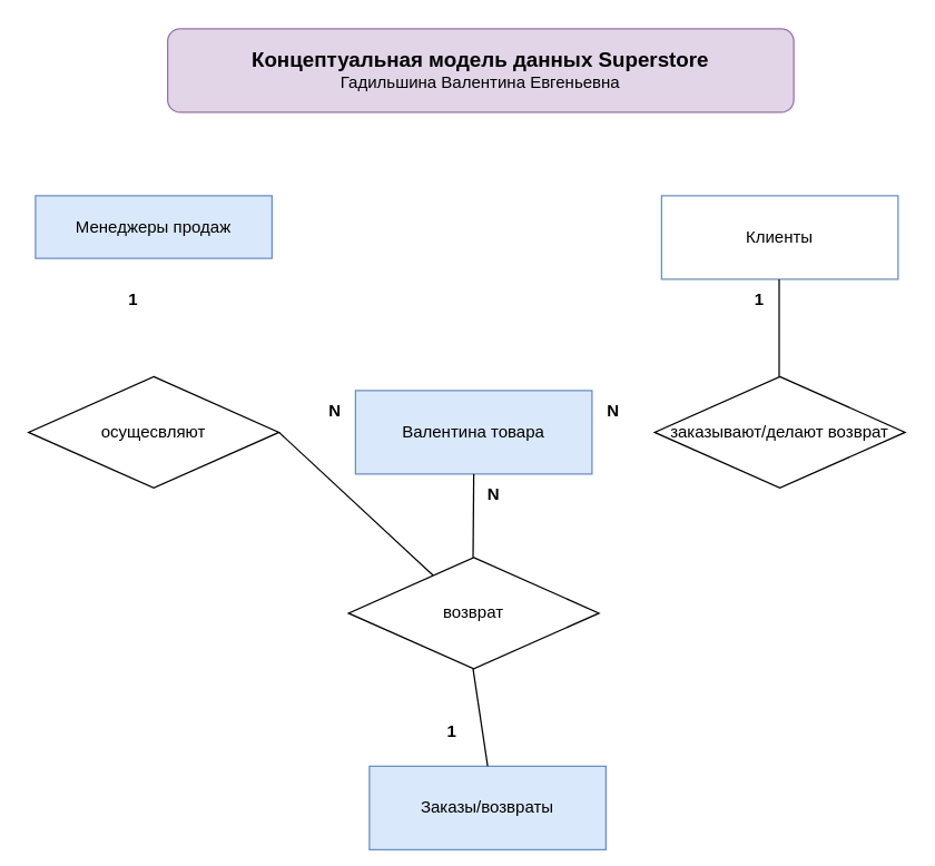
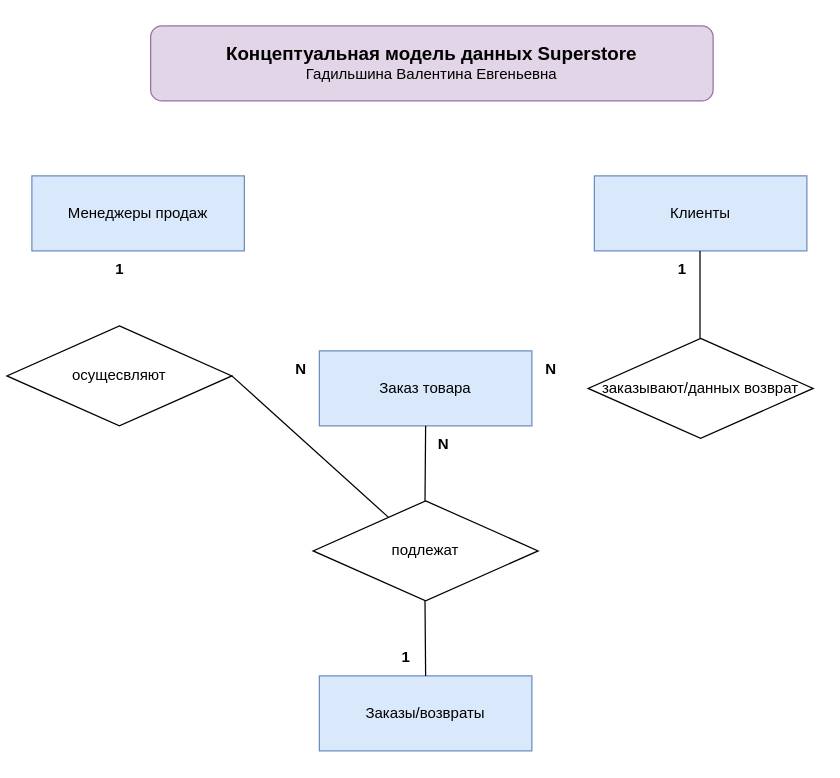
- <mxCell id="2" value="Менеджеры продаж" style="rounded=0;whiteSpace=wrap;html=1;fillColor=#dae8fc;strokeColor=#6c8ebf;" vertex="1" parent="1"><mxGeometry x="25" y="140" width="170" height="45" as="geometry" /></mxCell>
+ <mxCell id="2" value="Менеджеры продаж" style="rounded=0;whiteSpace=wrap;html=1;fillColor=#dae8fc;strokeColor=#6c8ebf;" vertex="1" parent="1"><mxGeometry x="25" y="140" width="170" height="60" as="geometry" /></mxCell>
- <mxCell id="3" value="Клиенты" style="rounded=0;whiteSpace=wrap;html=1;fillColor=#ffffff;strokeColor=#6c8ebf;" vertex="1" parent="1"><mxGeometry x="475" y="140" width="170" height="60" as="geometry" /></mxCell>
+ <mxCell id="3" value="Клиенты" style="rounded=0;whiteSpace=wrap;html=1;fillColor=#dae8fc;strokeColor=#6c8ebf;" vertex="1" parent="1"><mxGeometry x="475" y="140" width="170" height="60" as="geometry" /></mxCell>
- <mxCell id="4" value="осущесвляют" style="rhombus;whiteSpace=wrap;html=1;" vertex="1" parent="1"><mxGeometry x="20" y="270" width="180" height="80" as="geometry" /></mxCell>
+ <mxCell id="4" value="осущесвляют" style="rhombus;whiteSpace=wrap;html=1;" vertex="1" parent="1"><mxGeometry x="5" y="260" width="180" height="80" as="geometry" /></mxCell>
- <mxCell id="8" value="Валентина товара" style="rounded=0;whiteSpace=wrap;html=1;fillColor=#dae8fc;strokeColor=#6c8ebf;" vertex="1" parent="1"><mxGeometry x="255" y="280" width="170" height="60" as="geometry" /></mxCell>
+ <mxCell id="8" value="Заказ товара" style="rounded=0;whiteSpace=wrap;html=1;fillColor=#dae8fc;strokeColor=#6c8ebf;" vertex="1" parent="1"><mxGeometry x="255" y="280" width="170" height="60" as="geometry" /></mxCell>
- <mxCell id="5" value="заказывают/делают возврат" style="rhombus;whiteSpace=wrap;html=1;" vertex="1" parent="1"><mxGeometry x="470" y="270" width="180" height="80" as="geometry" /></mxCell>
+ <mxCell id="5" value="заказывают/данных возврат" style="rhombus;whiteSpace=wrap;html=1;" vertex="1" parent="1"><mxGeometry x="470" y="270" width="180" height="80" as="geometry" /></mxCell>
- <mxCell id="7" value="возврат" style="rhombus;whiteSpace=wrap;html=1;" vertex="1" parent="1"><mxGeometry x="250" y="400" width="180" height="80" as="geometry" /></mxCell>
+ <mxCell id="7" value="подлежат" style="rhombus;whiteSpace=wrap;html=1;" vertex="1" parent="1"><mxGeometry x="250" y="400" width="180" height="80" as="geometry" /></mxCell>
- <mxCell id="6" value="Заказы/возвраты" style="rounded=0;whiteSpace=wrap;html=1;fillColor=#dae8fc;strokeColor=#6c8ebf;" vertex="1" parent="1"><mxGeometry x="265" y="550" width="170" height="60" as="geometry" /></mxCell>
+ <mxCell id="6" value="Заказы/возвраты" style="rounded=0;whiteSpace=wrap;html=1;fillColor=#dae8fc;strokeColor=#6c8ebf;" vertex="1" parent="1"><mxGeometry x="255" y="540" width="170" height="60" as="geometry" /></mxCell>
